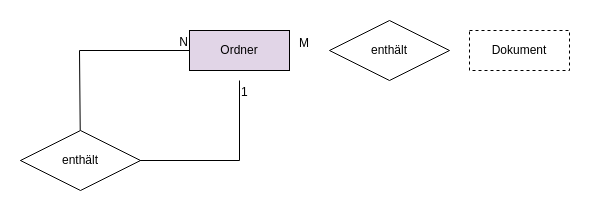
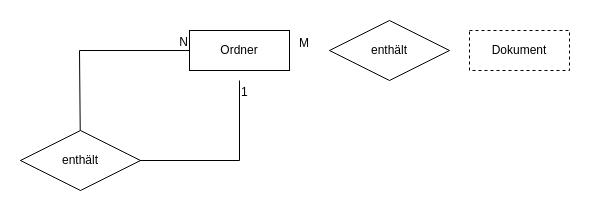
- <mxCell id="2" value="Ordner" style="whiteSpace=wrap;html=1;align=center;fillColor=#e1d5e7;" vertex="1" parent="1"><mxGeometry x="189" y="30" width="100" height="40" as="geometry" /></mxCell>
+ <mxCell id="2" value="Ordner" style="whiteSpace=wrap;html=1;align=center;" vertex="1" parent="1"><mxGeometry x="189" y="30" width="100" height="40" as="geometry" /></mxCell>
